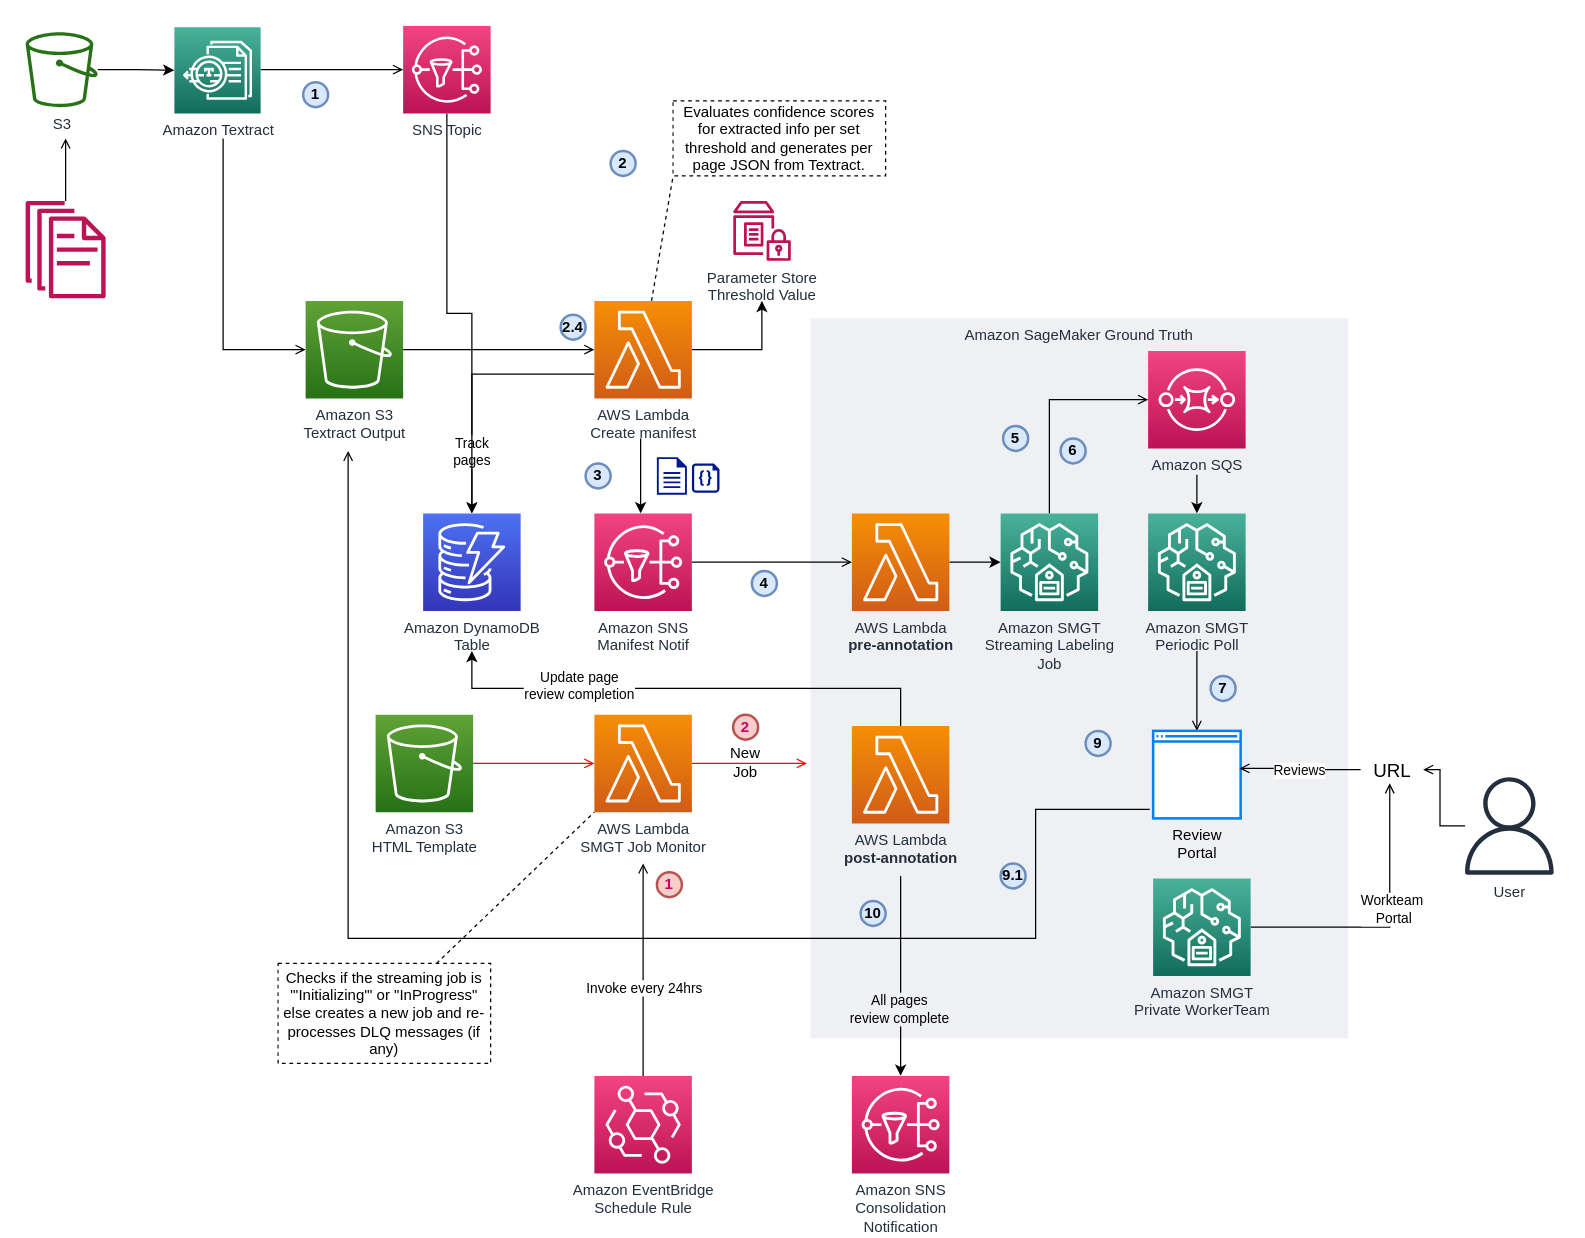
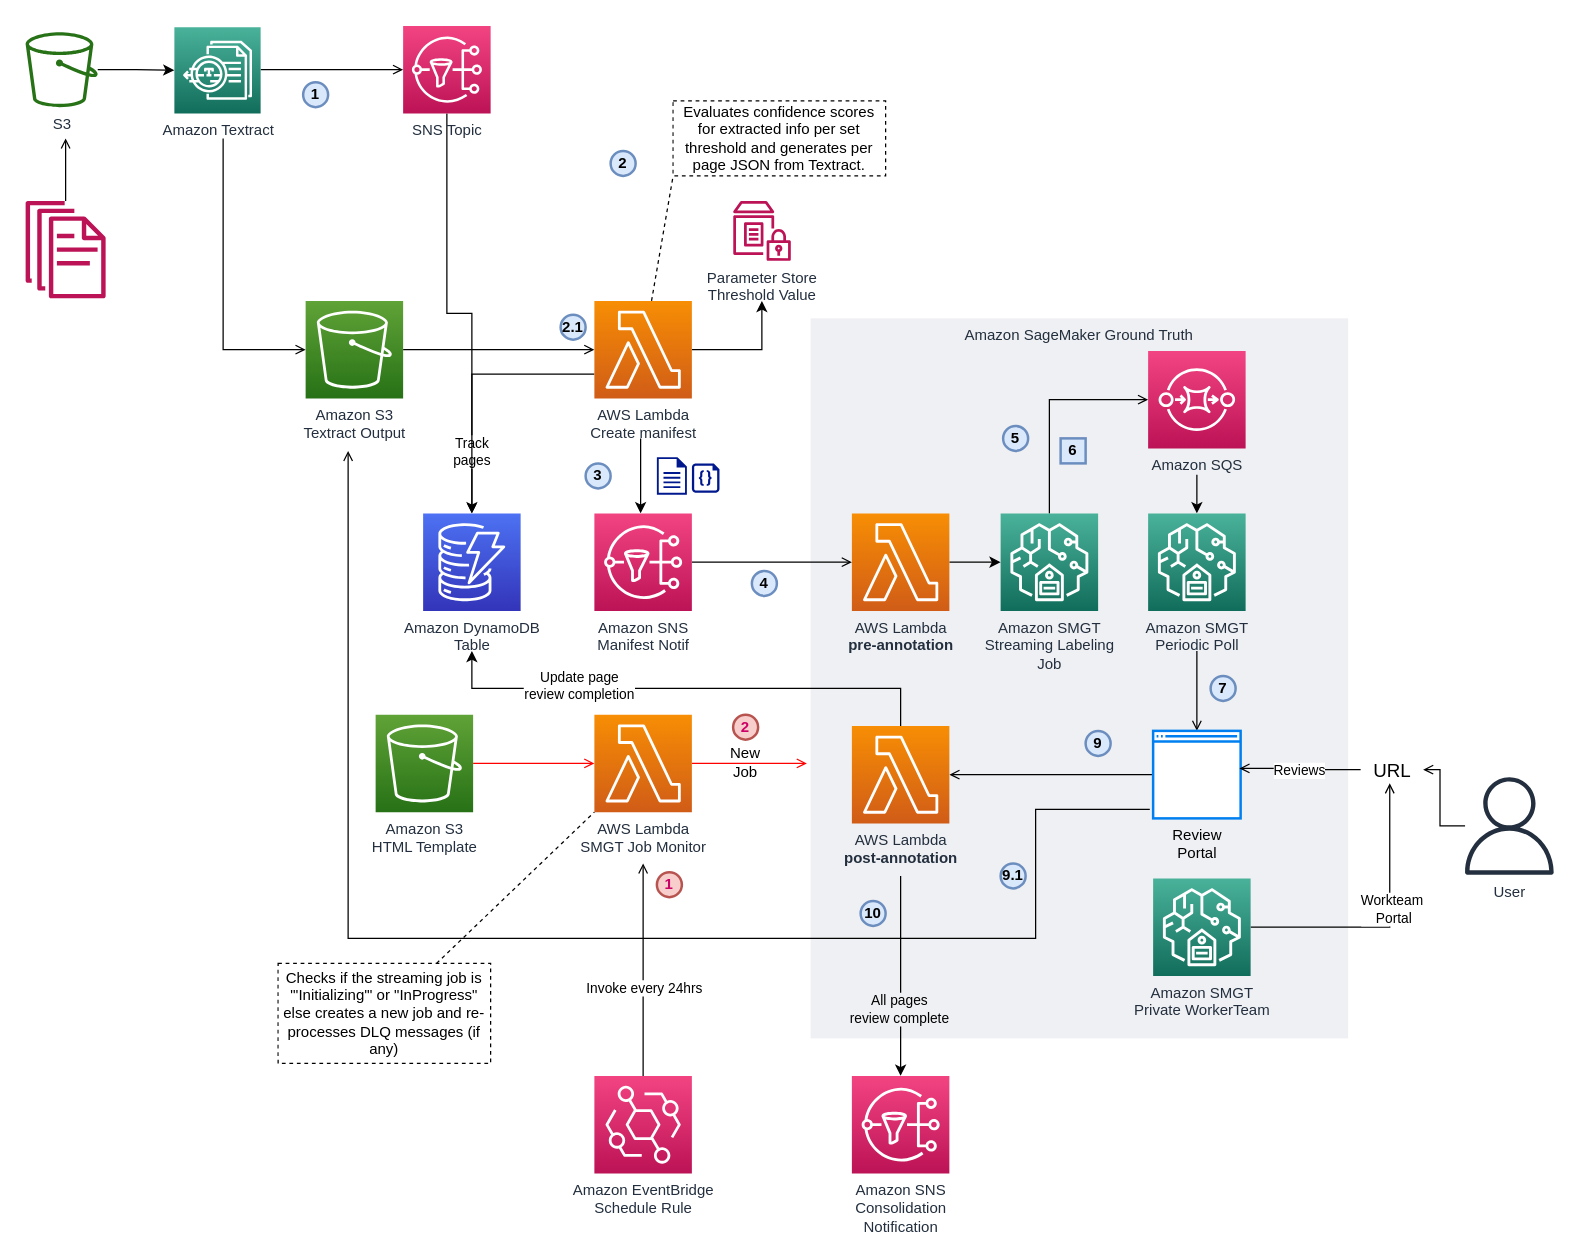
- <mxCell id="54" value="&lt;b&gt;2.4&lt;/b&gt;" style="ellipse;whiteSpace=wrap;html=1;aspect=fixed;fillColor=#dae8fc;strokeColor=#6c8ebf;strokeWidth=2;" parent="1" vertex="1"><mxGeometry x="448" y="251" width="20" height="20" as="geometry" /></mxCell>
+ <mxCell id="54" value="&lt;b&gt;2.1&lt;/b&gt;" style="ellipse;whiteSpace=wrap;html=1;aspect=fixed;fillColor=#dae8fc;strokeColor=#6c8ebf;strokeWidth=2;" parent="1" vertex="1"><mxGeometry x="448" y="251" width="20" height="20" as="geometry" /></mxCell>
- <mxCell id="38" value="&lt;b&gt;6&lt;/b&gt;" style="ellipse;whiteSpace=wrap;html=1;aspect=fixed;fillColor=#dae8fc;strokeColor=#6c8ebf;strokeWidth=2;" parent="1" vertex="1"><mxGeometry x="848" y="350" width="20" height="20" as="geometry" /></mxCell>
+ <mxCell id="38" value="&lt;b&gt;6&lt;/b&gt;" style="whiteSpace=wrap;html=1;aspect=fixed;fillColor=#dae8fc;strokeColor=#6c8ebf;strokeWidth=2;rounded=0;" parent="1" vertex="1"><mxGeometry x="848" y="350" width="20" height="20" as="geometry" /></mxCell>
+ <mxCell id="13" style="edgeStyle=orthogonalEdgeStyle;rounded=0;orthogonalLoop=1;jettySize=auto;html=1;entryX=1;entryY=0.5;entryDx=0;entryDy=0;entryPerimeter=0;sourcePerimeterSpacing=0;endArrow=open;endFill=0;" parent="1" source="14" target="24" edge="1"><mxGeometry relative="1" as="geometry" /></mxCell>
